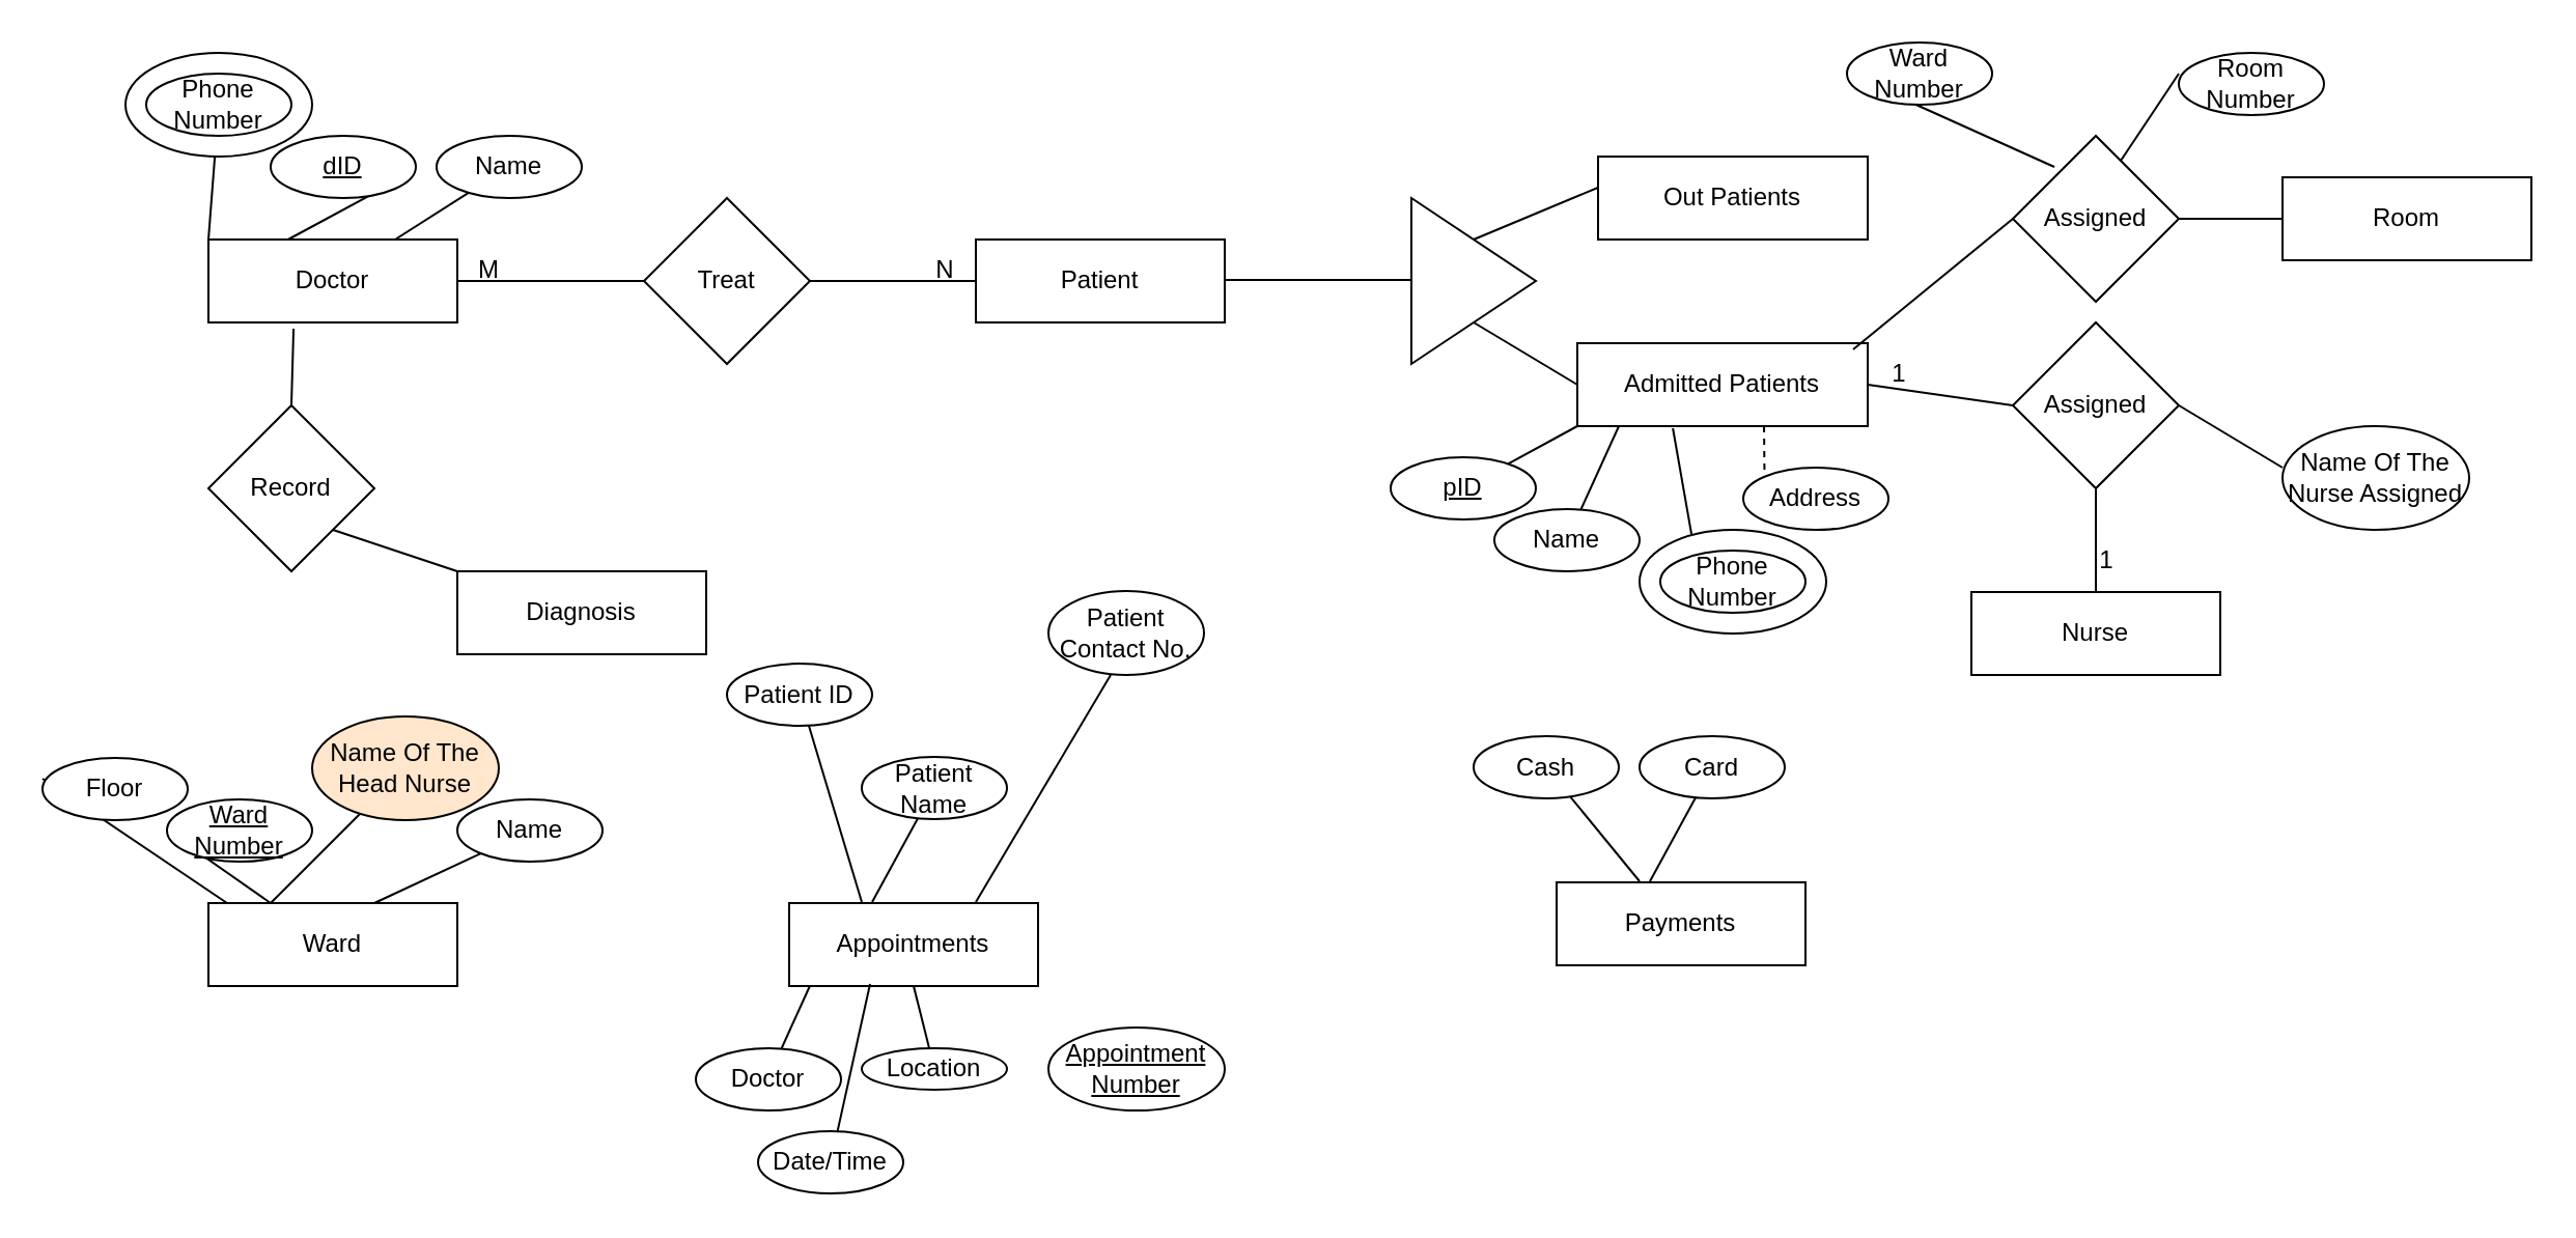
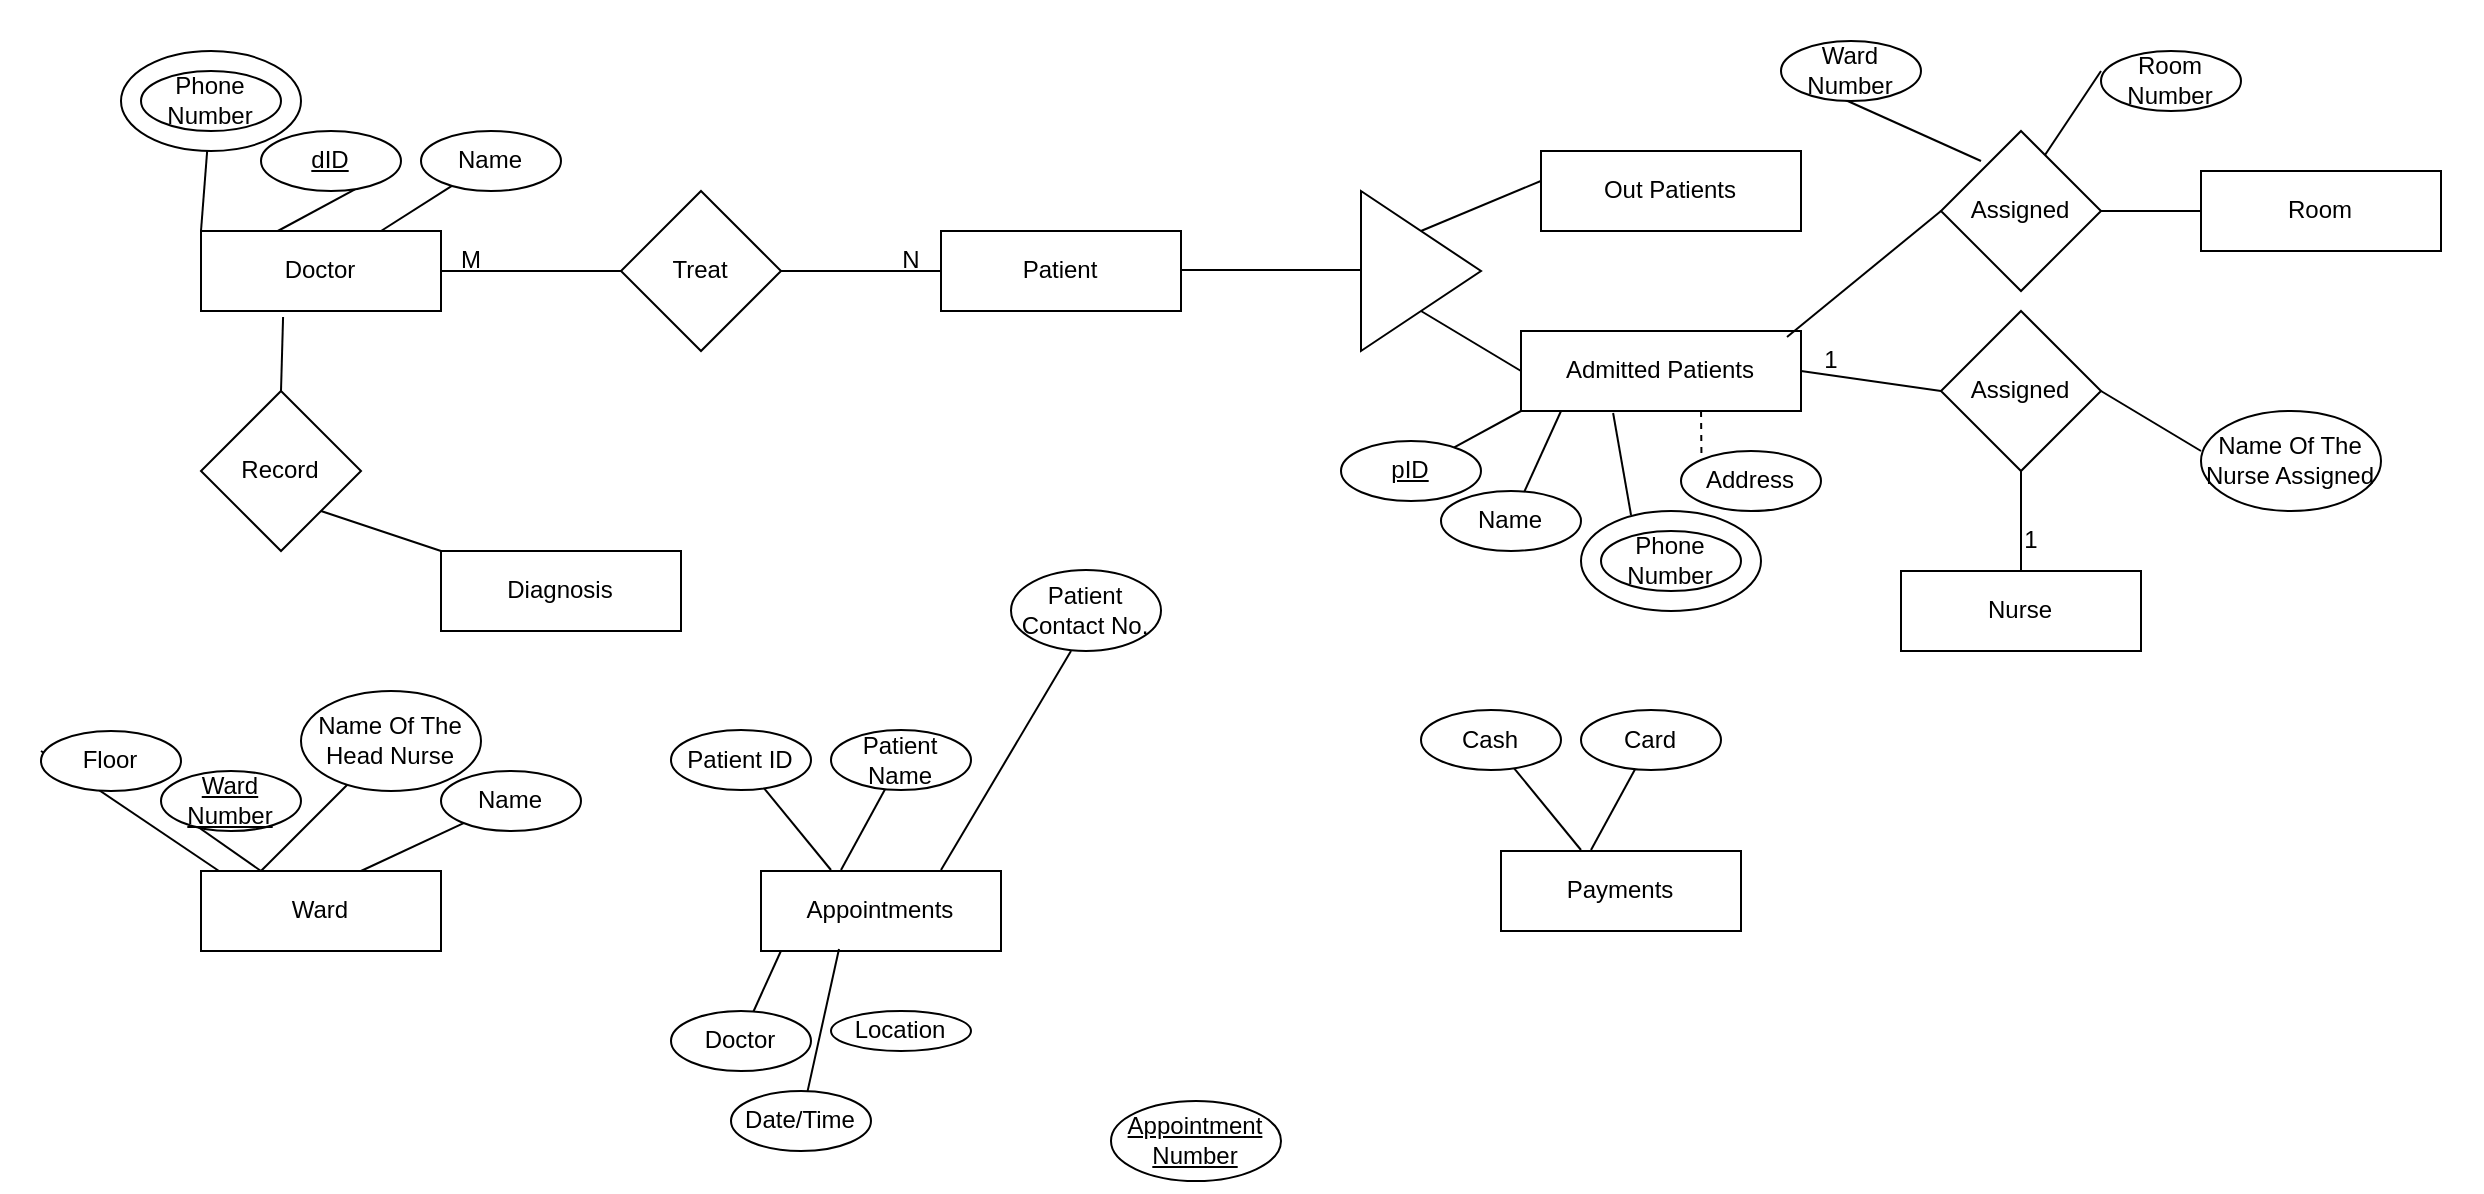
- <mxCell id="60" value="Patient ID" style="ellipse;whiteSpace=wrap;html=1;" parent="1" vertex="1"><mxGeometry x="350" y="319.5" width="70" height="30" as="geometry" /></mxCell>
+ <mxCell id="60" value="Patient ID" style="ellipse;whiteSpace=wrap;html=1;" parent="1" vertex="1"><mxGeometry x="335" y="364.5" width="70" height="30" as="geometry" /></mxCell>
- <mxCell id="47" value="Name Of The Head Nurse" style="ellipse;whiteSpace=wrap;html=1;fillColor=#ffe6cc;" parent="1" vertex="1"><mxGeometry x="150" y="345" width="90" height="50" as="geometry" /></mxCell>
+ <mxCell id="47" value="Name Of The Head Nurse" style="ellipse;whiteSpace=wrap;html=1;" parent="1" vertex="1"><mxGeometry x="150" y="345" width="90" height="50" as="geometry" /></mxCell>
- <mxCell id="67" value="" style="endArrow=none;html=1;rounded=0;exitX=0.5;exitY=1;exitDx=0;exitDy=0;" parent="1" source="5" target="68" edge="1"><mxGeometry width="50" height="50" relative="1" as="geometry"><mxPoint x="420" y="575" as="sourcePoint" /><mxPoint x="470" y="525" as="targetPoint" /></mxGeometry></mxCell>
- <mxCell id="69" value="&lt;u&gt;Appointment Number&lt;/u&gt;" style="ellipse;whiteSpace=wrap;html=1;" parent="1" vertex="1"><mxGeometry x="505" y="495" width="85" height="40" as="geometry" /></mxCell>
+ <mxCell id="69" value="&lt;u&gt;Appointment Number&lt;/u&gt;" style="ellipse;whiteSpace=wrap;html=1;" parent="1" vertex="1"><mxGeometry x="555" y="550" width="85" height="40" as="geometry" /></mxCell>
